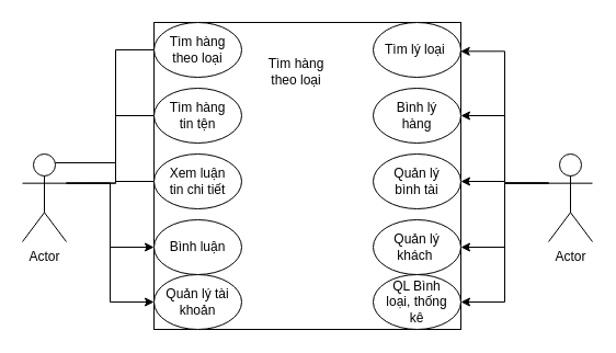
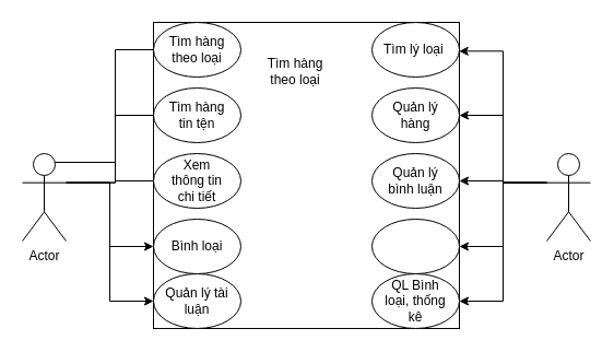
- <mxCell id="31" value="Bình lý hàng" style="text;html=1;align=center;verticalAlign=middle;whiteSpace=wrap;rounded=0;" vertex="1" parent="1"><mxGeometry x="350" y="90" width="60" height="30" as="geometry" /></mxCell>
+ <mxCell id="31" value="Quản lý hàng" style="text;html=1;align=center;verticalAlign=middle;whiteSpace=wrap;rounded=0;" vertex="1" parent="1"><mxGeometry x="350" y="90" width="60" height="30" as="geometry" /></mxCell>
- <mxCell id="27" value="Xem luận tin chi tiết" style="text;html=1;align=center;verticalAlign=middle;whiteSpace=wrap;rounded=0;" vertex="1" parent="1"><mxGeometry x="150" y="150" width="60" height="30" as="geometry" /></mxCell>
+ <mxCell id="27" value="Xem thông tin chi tiết" style="text;html=1;align=center;verticalAlign=middle;whiteSpace=wrap;rounded=0;" vertex="1" parent="1"><mxGeometry x="150" y="150" width="60" height="30" as="geometry" /></mxCell>
- <mxCell id="32" value="Quản lý bình tài" style="text;html=1;align=center;verticalAlign=middle;whiteSpace=wrap;rounded=0;" vertex="1" parent="1"><mxGeometry x="350" y="150" width="60" height="30" as="geometry" /></mxCell>
+ <mxCell id="32" value="Quản lý bình luận" style="text;html=1;align=center;verticalAlign=middle;whiteSpace=wrap;rounded=0;" vertex="1" parent="1"><mxGeometry x="350" y="150" width="60" height="30" as="geometry" /></mxCell>
- <mxCell id="28" value="Bình luận" style="text;html=1;align=center;verticalAlign=middle;whiteSpace=wrap;rounded=0;" vertex="1" parent="1"><mxGeometry x="150" y="210" width="60" height="30" as="geometry" /></mxCell>
+ <mxCell id="28" value="Bình loại" style="text;html=1;align=center;verticalAlign=middle;whiteSpace=wrap;rounded=0;" vertex="1" parent="1"><mxGeometry x="150" y="210" width="60" height="30" as="geometry" /></mxCell>
- <mxCell id="33" value="Quản lý khách&amp;nbsp;" style="text;html=1;align=center;verticalAlign=middle;whiteSpace=wrap;rounded=0;" vertex="1" parent="1"><mxGeometry x="350" y="210" width="60" height="30" as="geometry" /></mxCell>
- <mxCell id="29" value="Quản lý tài khoản" style="text;html=1;align=center;verticalAlign=middle;whiteSpace=wrap;rounded=0;" vertex="1" parent="1"><mxGeometry x="150" y="260" width="60" height="30" as="geometry" /></mxCell>
+ <mxCell id="29" value="Quản lý tài luận" style="text;html=1;align=center;verticalAlign=middle;whiteSpace=wrap;rounded=0;" vertex="1" parent="1"><mxGeometry x="150" y="260" width="60" height="30" as="geometry" /></mxCell>
